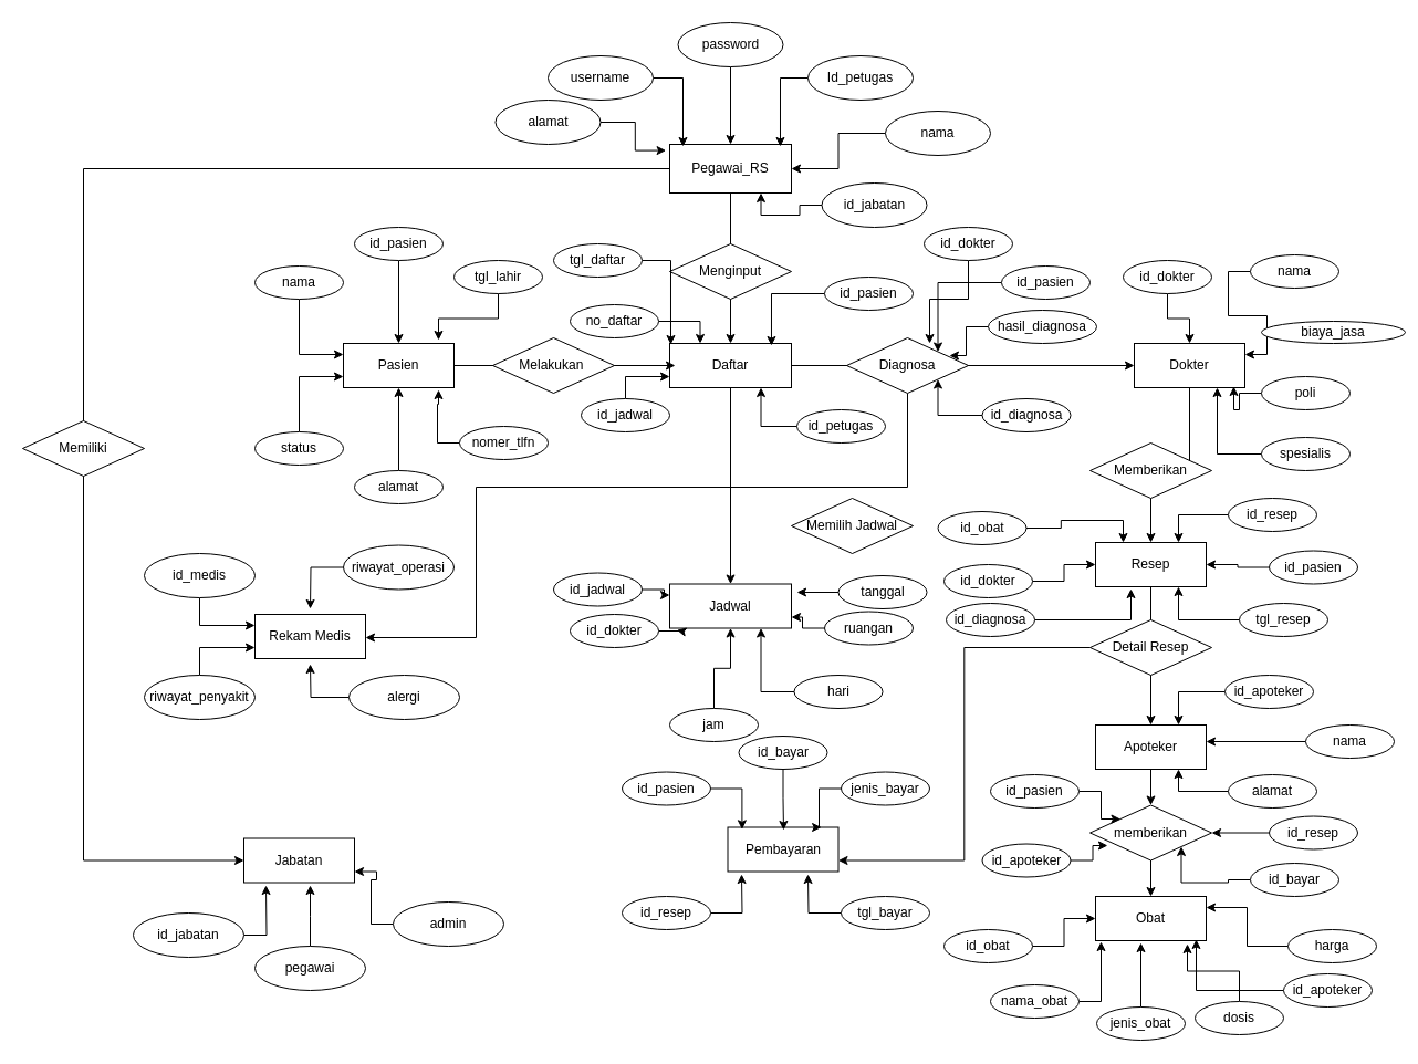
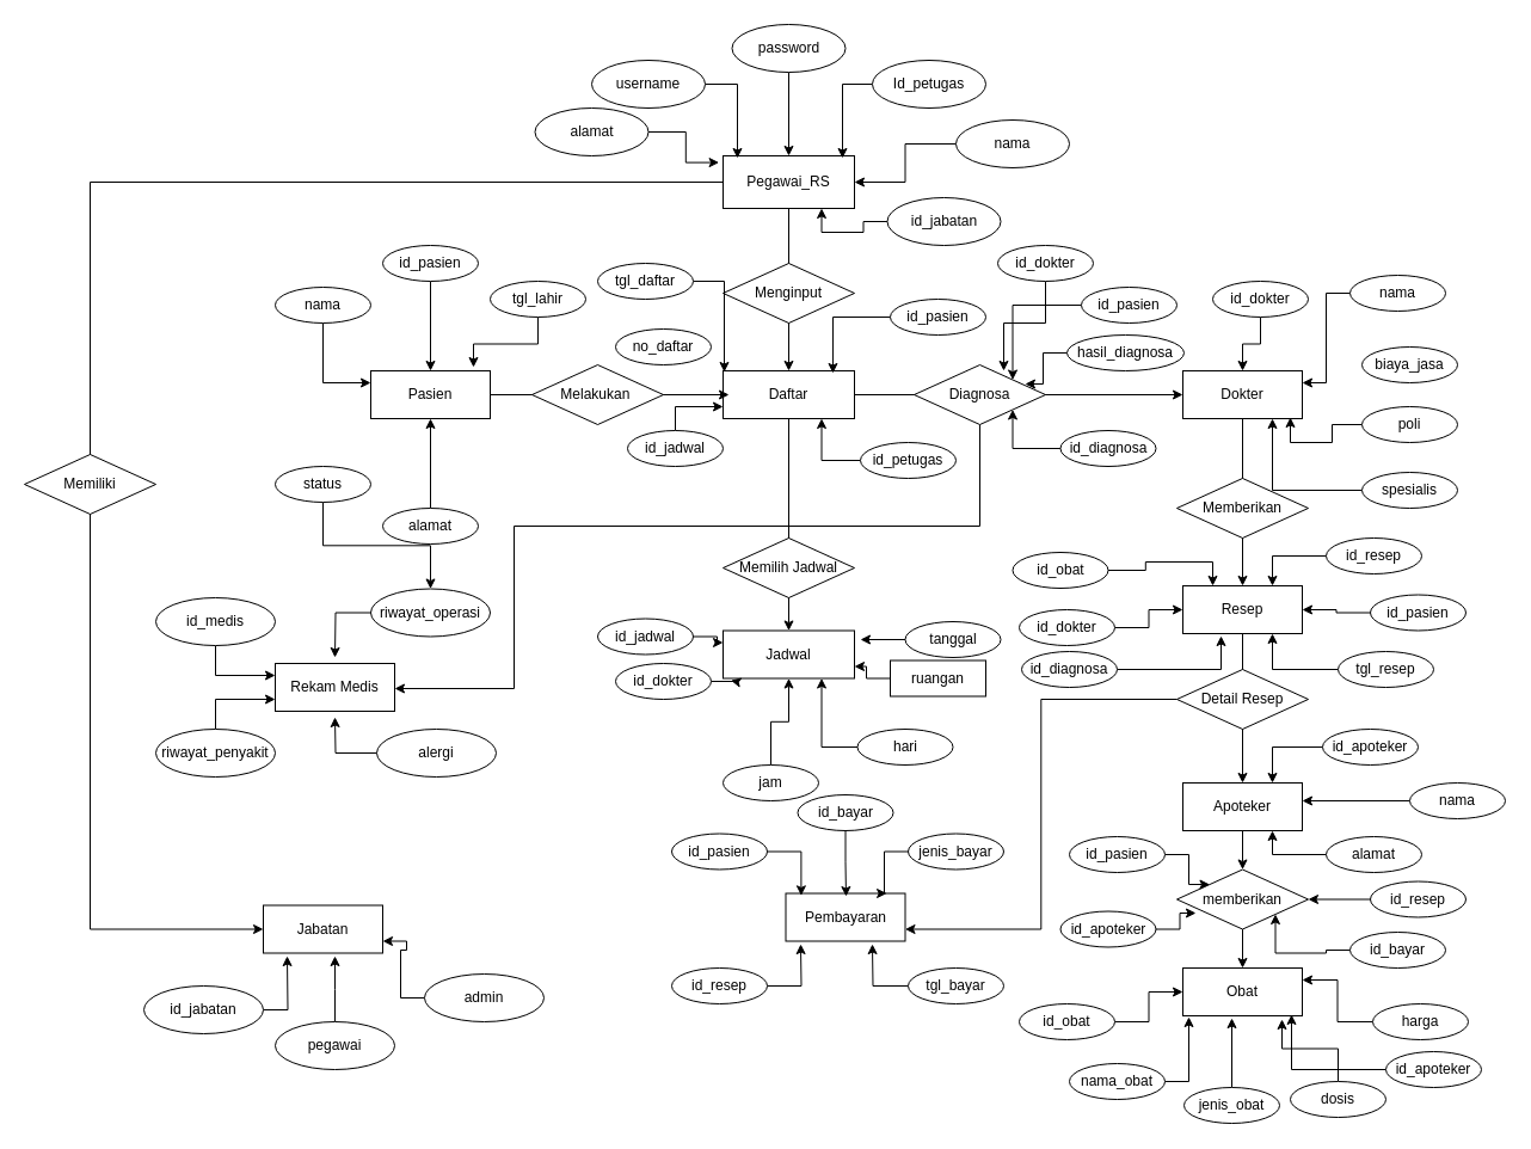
- <mxCell id="38" style="edgeStyle=orthogonalEdgeStyle;rounded=0;orthogonalLoop=1;jettySize=auto;html=1;entryX=0.25;entryY=0;entryDx=0;entryDy=0;" parent="1" source="39" target="4" edge="1"><mxGeometry relative="1" as="geometry" /></mxCell>
- <mxCell id="72" value="biaya_jasa" style="ellipse;whiteSpace=wrap;html=1;" parent="1" vertex="1"><mxGeometry x="1140" y="290" width="130" height="20" as="geometry" /></mxCell>
+ <mxCell id="72" value="biaya_jasa" style="ellipse;whiteSpace=wrap;html=1;" parent="1" vertex="1"><mxGeometry x="1140" y="290" width="80" height="30" as="geometry" /></mxCell>
- <mxCell id="16" value="Dokter" style="rounded=0;whiteSpace=wrap;html=1;" parent="1" vertex="1"><mxGeometry x="1025" y="310" width="100" height="40" as="geometry" /></mxCell>
+ <mxCell id="16" value="Dokter" style="rounded=0;whiteSpace=wrap;html=1;" parent="1" vertex="1"><mxGeometry x="990" y="310" width="100" height="40" as="geometry" /></mxCell>
- <mxCell id="52" style="edgeStyle=orthogonalEdgeStyle;rounded=0;orthogonalLoop=1;jettySize=auto;html=1;entryX=0;entryY=0.75;entryDx=0;entryDy=0;" parent="1" source="53" target="8" edge="1"><mxGeometry relative="1" as="geometry" /></mxCell>
+ <mxCell id="52" style="edgeStyle=orthogonalEdgeStyle;rounded=0;orthogonalLoop=1;jettySize=auto;html=1;" parent="1" source="53" target="139" edge="1"><mxGeometry relative="1" as="geometry" /></mxCell>
- <mxCell id="56" style="edgeStyle=orthogonalEdgeStyle;rounded=0;orthogonalLoop=1;jettySize=auto;html=1;entryX=0.86;entryY=1.05;entryDx=0;entryDy=0;entryPerimeter=0;" parent="1" source="57" target="8" edge="1"><mxGeometry relative="1" as="geometry" /></mxCell>
- <mxCell id="57" value="nomer_tlfn" style="ellipse;whiteSpace=wrap;html=1;" parent="1" vertex="1"><mxGeometry x="415" y="385" width="80" height="30" as="geometry" /></mxCell>
- <mxCell id="12" value="Memilih Jadwal" style="rhombus;whiteSpace=wrap;html=1;" parent="1" vertex="1"><mxGeometry x="715" y="450" width="110" height="50" as="geometry" /></mxCell>
+ <mxCell id="12" value="Memilih Jadwal" style="rhombus;whiteSpace=wrap;html=1;" parent="1" vertex="1"><mxGeometry x="605" y="450" width="110" height="50" as="geometry" /></mxCell>
- <mxCell id="128" value="ruangan" style="ellipse;whiteSpace=wrap;html=1;" parent="1" vertex="1"><mxGeometry x="745" y="552.5" width="80" height="30" as="geometry" /></mxCell>
+ <mxCell id="128" value="ruangan" style="whiteSpace=wrap;html=1;rounded=0;" parent="1" vertex="1"><mxGeometry x="745" y="552.5" width="80" height="30" as="geometry" /></mxCell>
- <mxCell id="100" value="harga" style="ellipse;whiteSpace=wrap;html=1;" parent="1" vertex="1"><mxGeometry x="1164" y="840" width="80" height="30" as="geometry" /></mxCell>
+ <mxCell id="100" value="harga" style="ellipse;whiteSpace=wrap;html=1;" parent="1" vertex="1"><mxGeometry x="1149" y="840" width="80" height="30" as="geometry" /></mxCell>
